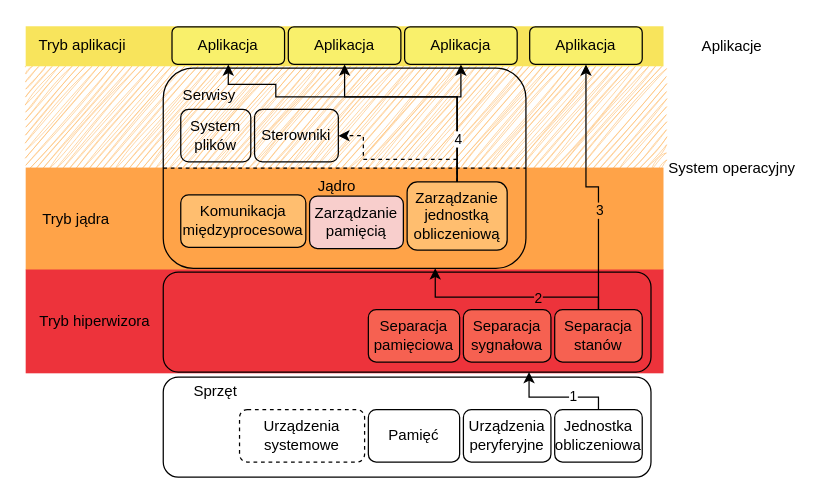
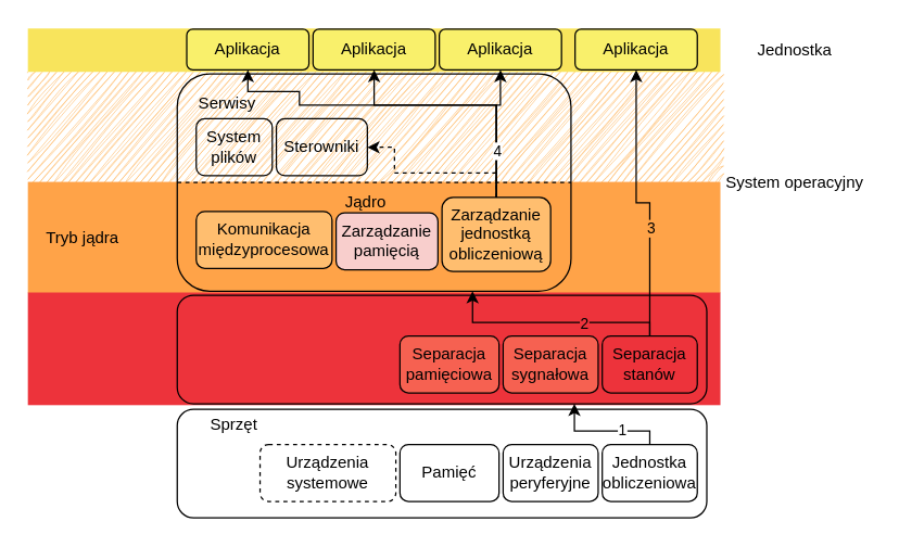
- <mxCell id="33" value="Tryb aplikacji" style="text;html=1;align=center;verticalAlign=middle;resizable=0;points=[];autosize=1;strokeColor=none;fillColor=none;" vertex="1" parent="1"><mxGeometry x="20" y="21" width="90" height="30" as="geometry" /></mxCell>
- <mxCell id="44" value="Aplikacje" style="text;html=1;align=center;verticalAlign=middle;whiteSpace=wrap;rounded=0;" vertex="1" parent="1"><mxGeometry x="530" y="23" width="110" height="28" as="geometry" /></mxCell>
+ <mxCell id="44" value="Jednostka" style="text;html=1;align=center;verticalAlign=middle;whiteSpace=wrap;rounded=0;" vertex="1" parent="1"><mxGeometry x="530" y="23" width="110" height="28" as="geometry" /></mxCell>
- <mxCell id="34" value="Tryb hiperwizora" style="text;html=1;align=center;verticalAlign=middle;resizable=0;points=[];autosize=1;strokeColor=none;fillColor=none;" vertex="1" parent="1"><mxGeometry x="20" y="242" width="110" height="30" as="geometry" /></mxCell>
- <mxCell id="31" value="&lt;div&gt;Separacja&lt;/div&gt;&lt;div&gt;stanów&lt;br&gt;&lt;/div&gt;" style="rounded=1;whiteSpace=wrap;html=1;fillColor=#f66151;align=center;" vertex="1" parent="1"><mxGeometry x="443" y="247" width="70" height="42" as="geometry" /></mxCell>
+ <mxCell id="31" value="&lt;div&gt;Separacja&lt;/div&gt;&lt;div&gt;stanów&lt;br&gt;&lt;/div&gt;" style="rounded=1;whiteSpace=wrap;html=1;fillColor=#ed333b;align=center;" vertex="1" parent="1"><mxGeometry x="443" y="247" width="70" height="42" as="geometry" /></mxCell>
